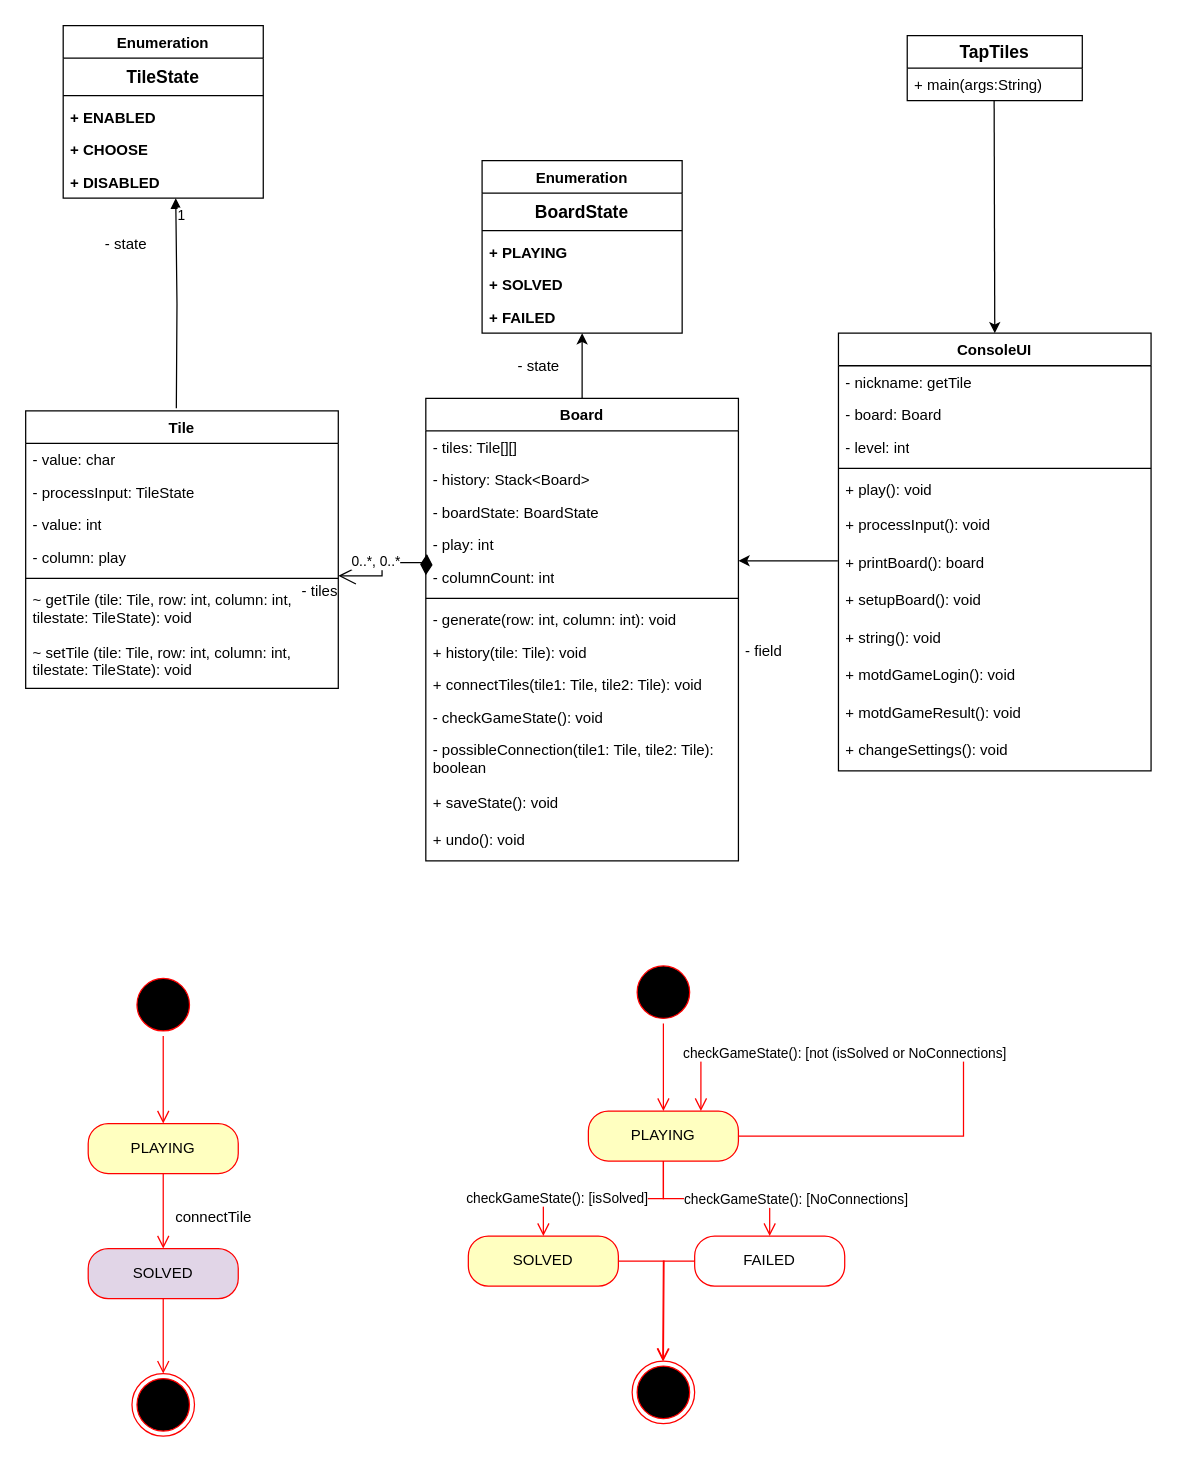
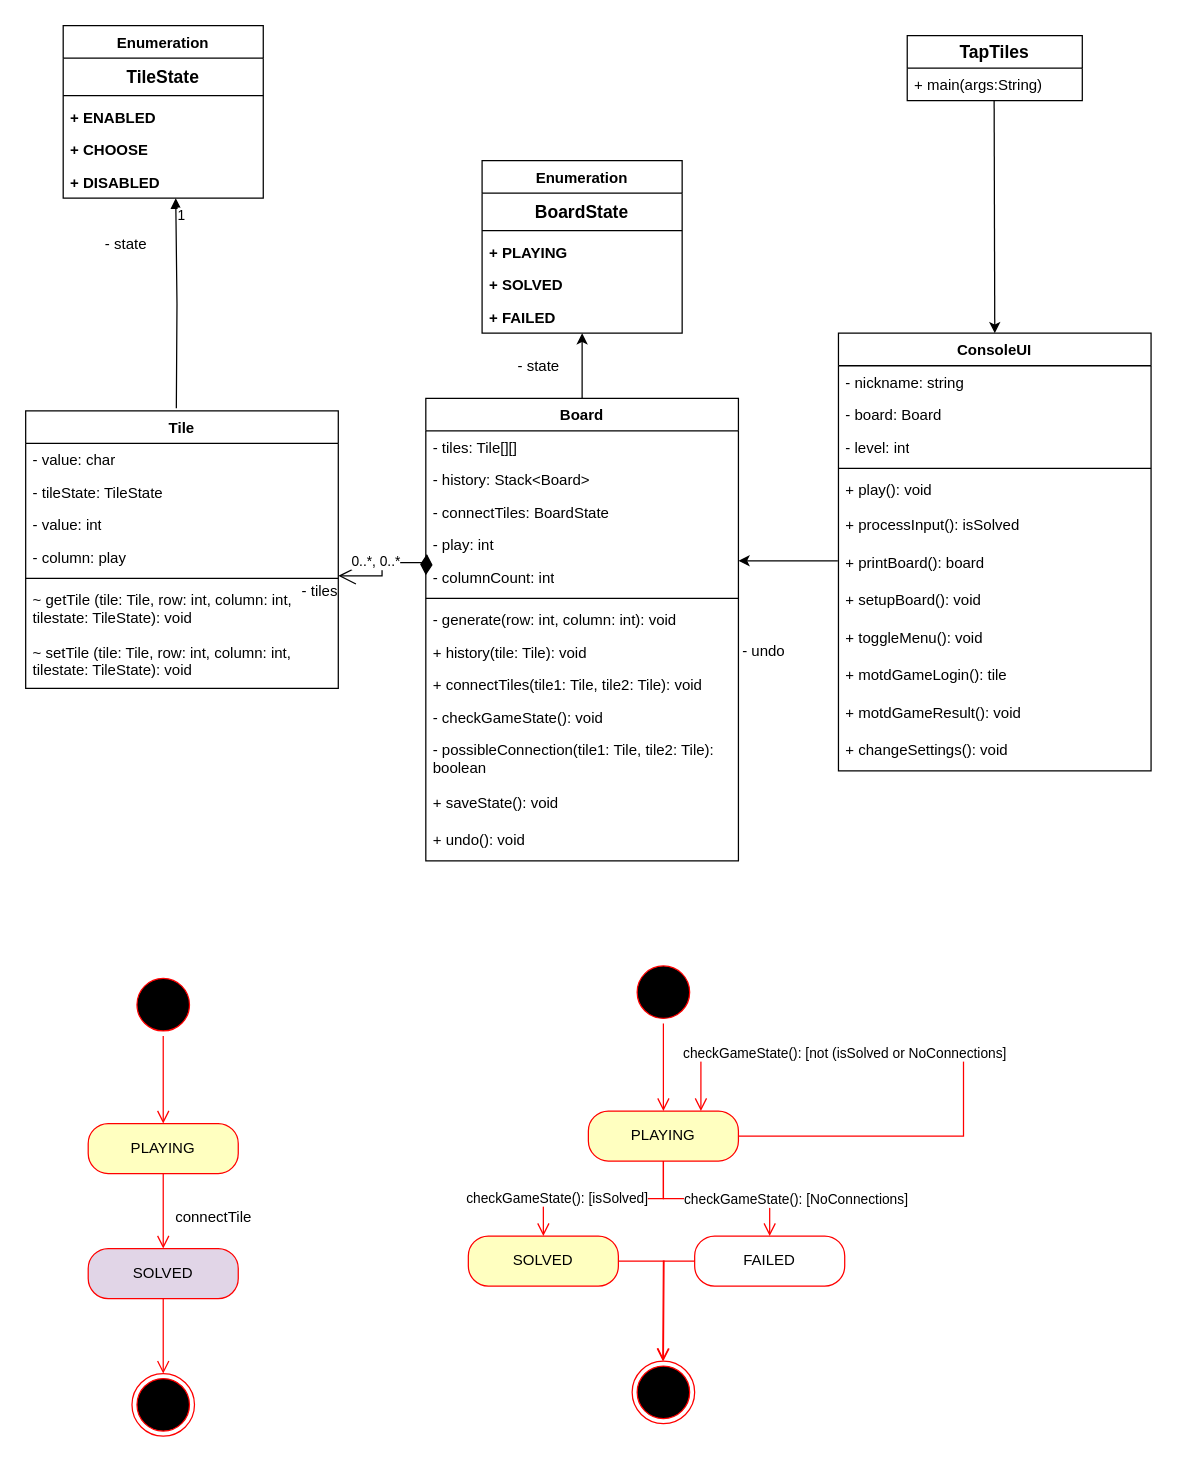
- <mxCell id="71" value="&lt;div&gt;&lt;div&gt;- nickname: getTile&lt;/div&gt;&lt;/div&gt;" style="text;strokeColor=none;fillColor=none;align=left;verticalAlign=top;spacingLeft=4;spacingRight=4;overflow=hidden;rotatable=0;points=[[0,0.5],[1,0.5]];portConstraint=eastwest;whiteSpace=wrap;html=1;" vertex="1" parent="70"><mxGeometry y="26" width="250" height="26" as="geometry" /></mxCell>
+ <mxCell id="71" value="&lt;div&gt;&lt;div&gt;- nickname: string&lt;/div&gt;&lt;/div&gt;" style="text;strokeColor=none;fillColor=none;align=left;verticalAlign=top;spacingLeft=4;spacingRight=4;overflow=hidden;rotatable=0;points=[[0,0.5],[1,0.5]];portConstraint=eastwest;whiteSpace=wrap;html=1;" vertex="1" parent="70"><mxGeometry y="26" width="250" height="26" as="geometry" /></mxCell>
- <mxCell id="64" value="&lt;div&gt;- processInput: TileState&lt;/div&gt;" style="text;strokeColor=none;fillColor=none;align=left;verticalAlign=top;spacingLeft=4;spacingRight=4;overflow=hidden;rotatable=0;points=[[0,0.5],[1,0.5]];portConstraint=eastwest;whiteSpace=wrap;html=1;" parent="62" vertex="1"><mxGeometry y="52" width="250" height="26" as="geometry" /></mxCell>
+ <mxCell id="64" value="&lt;div&gt;- tileState: TileState&lt;/div&gt;" style="text;strokeColor=none;fillColor=none;align=left;verticalAlign=top;spacingLeft=4;spacingRight=4;overflow=hidden;rotatable=0;points=[[0,0.5],[1,0.5]];portConstraint=eastwest;whiteSpace=wrap;html=1;" parent="62" vertex="1"><mxGeometry y="52" width="250" height="26" as="geometry" /></mxCell>
- <mxCell id="18" value="- boardState: BoardState" style="text;strokeColor=none;fillColor=none;align=left;verticalAlign=top;spacingLeft=4;spacingRight=4;overflow=hidden;rotatable=0;points=[[0,0.5],[1,0.5]];portConstraint=eastwest;whiteSpace=wrap;html=1;" parent="15" vertex="1"><mxGeometry y="78" width="250" height="26" as="geometry" /></mxCell>
+ <mxCell id="18" value="- connectTiles: BoardState" style="text;strokeColor=none;fillColor=none;align=left;verticalAlign=top;spacingLeft=4;spacingRight=4;overflow=hidden;rotatable=0;points=[[0,0.5],[1,0.5]];portConstraint=eastwest;whiteSpace=wrap;html=1;" parent="15" vertex="1"><mxGeometry y="78" width="250" height="26" as="geometry" /></mxCell>
- <mxCell id="76" value="+ processInput(): void" style="text;strokeColor=none;fillColor=none;align=left;verticalAlign=top;spacingLeft=4;spacingRight=4;overflow=hidden;rotatable=0;points=[[0,0.5],[1,0.5]];portConstraint=eastwest;whiteSpace=wrap;html=1;" vertex="1" parent="70"><mxGeometry y="140" width="250" height="30" as="geometry" /></mxCell>
+ <mxCell id="76" value="+ processInput(): isSolved" style="text;strokeColor=none;fillColor=none;align=left;verticalAlign=top;spacingLeft=4;spacingRight=4;overflow=hidden;rotatable=0;points=[[0,0.5],[1,0.5]];portConstraint=eastwest;whiteSpace=wrap;html=1;" vertex="1" parent="70"><mxGeometry y="140" width="250" height="30" as="geometry" /></mxCell>
- <mxCell id="79" value="+ string(): void" style="text;strokeColor=none;fillColor=none;align=left;verticalAlign=top;spacingLeft=4;spacingRight=4;overflow=hidden;rotatable=0;points=[[0,0.5],[1,0.5]];portConstraint=eastwest;whiteSpace=wrap;html=1;" vertex="1" parent="70"><mxGeometry y="230" width="250" height="30" as="geometry" /></mxCell>
+ <mxCell id="79" value="+ toggleMenu(): void" style="text;strokeColor=none;fillColor=none;align=left;verticalAlign=top;spacingLeft=4;spacingRight=4;overflow=hidden;rotatable=0;points=[[0,0.5],[1,0.5]];portConstraint=eastwest;whiteSpace=wrap;html=1;" vertex="1" parent="70"><mxGeometry y="230" width="250" height="30" as="geometry" /></mxCell>
- <mxCell id="39" value="- field" style="text;html=1;align=center;verticalAlign=middle;resizable=0;points=[];autosize=1;strokeColor=none;fillColor=none;" parent="1" vertex="1"><mxGeometry x="585" y="506" width="50" height="30" as="geometry" /></mxCell>
+ <mxCell id="39" value="- undo" style="text;html=1;align=center;verticalAlign=middle;resizable=0;points=[];autosize=1;strokeColor=none;fillColor=none;" parent="1" vertex="1"><mxGeometry x="585" y="506" width="50" height="30" as="geometry" /></mxCell>
- <mxCell id="80" value="+ motdGameLogin(): void" style="text;strokeColor=none;fillColor=none;align=left;verticalAlign=top;spacingLeft=4;spacingRight=4;overflow=hidden;rotatable=0;points=[[0,0.5],[1,0.5]];portConstraint=eastwest;whiteSpace=wrap;html=1;" vertex="1" parent="70"><mxGeometry y="260" width="250" height="30" as="geometry" /></mxCell>
+ <mxCell id="80" value="+ motdGameLogin(): tile" style="text;strokeColor=none;fillColor=none;align=left;verticalAlign=top;spacingLeft=4;spacingRight=4;overflow=hidden;rotatable=0;points=[[0,0.5],[1,0.5]];portConstraint=eastwest;whiteSpace=wrap;html=1;" vertex="1" parent="70"><mxGeometry y="260" width="250" height="30" as="geometry" /></mxCell>
